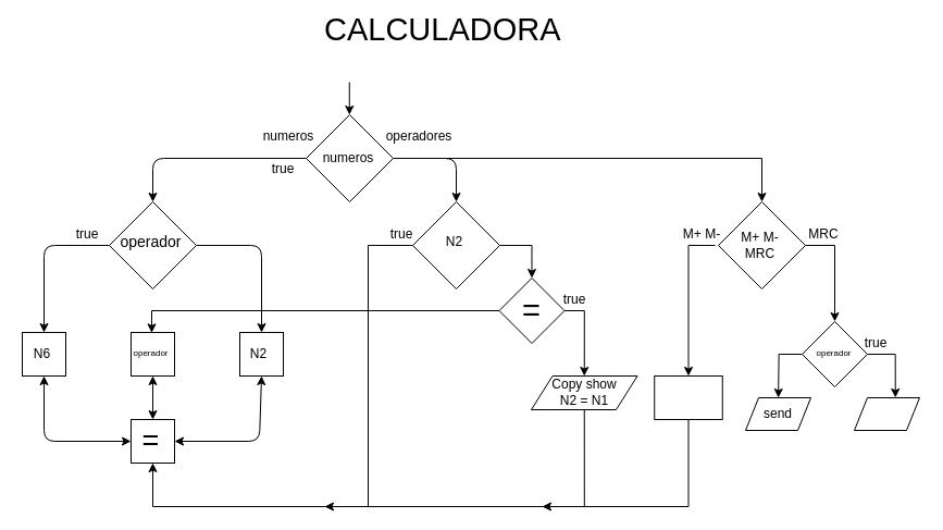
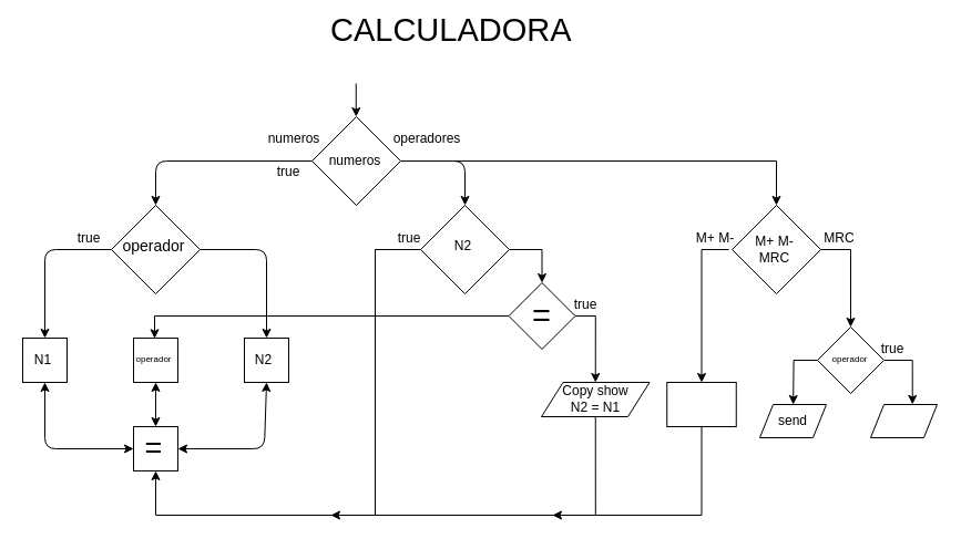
- <mxCell id="32" value="&lt;div&gt;N6&lt;/div&gt;" style="text;html=1;strokeColor=none;fillColor=none;align=center;verticalAlign=middle;whiteSpace=wrap;rounded=0;" parent="1" vertex="1"><mxGeometry x="30.5" y="315" width="15" height="20" as="geometry" /></mxCell>
+ <mxCell id="32" value="&lt;div&gt;N1&lt;/div&gt;" style="text;html=1;strokeColor=none;fillColor=none;align=center;verticalAlign=middle;whiteSpace=wrap;rounded=0;" parent="1" vertex="1"><mxGeometry x="30.5" y="315" width="15" height="20" as="geometry" /></mxCell>
